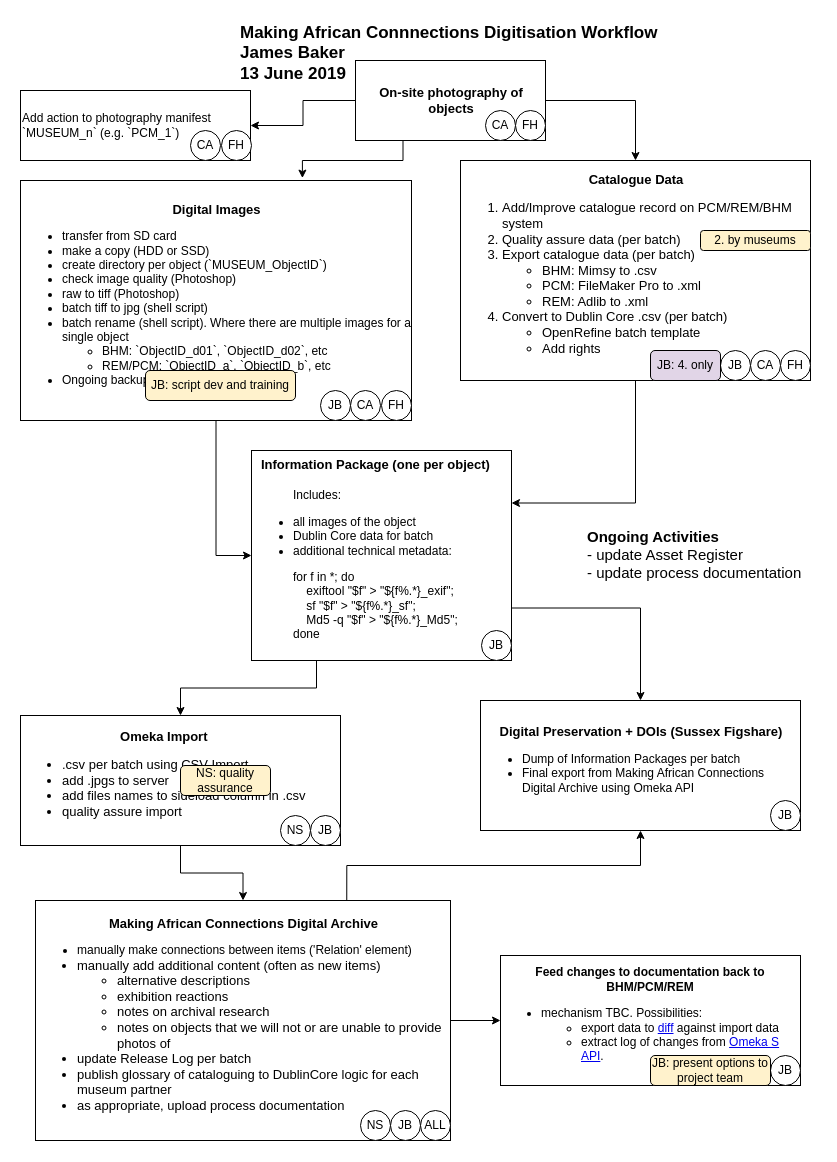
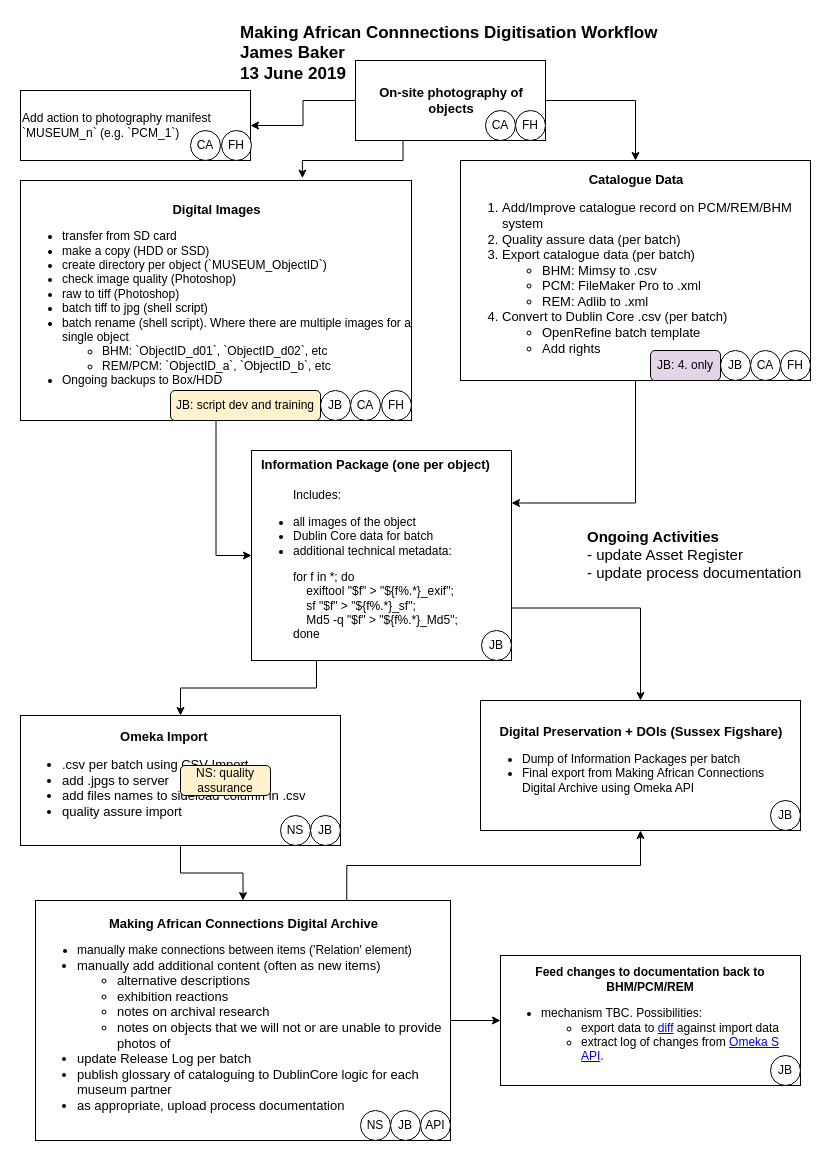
- <mxCell id="39" value="2. by museums&lt;br&gt;" style="rounded=1;whiteSpace=wrap;html=1;align=center;fillColor=#fff2cc;strokeColor=#000000;" parent="1" vertex="1"><mxGeometry x="700" y="230" width="110" height="20" as="geometry" /></mxCell>
- <mxCell id="37" value="JB: script dev and training&lt;br&gt;" style="rounded=1;whiteSpace=wrap;html=1;align=center;fillColor=#fff2cc;strokeColor=#000000;" parent="1" vertex="1"><mxGeometry x="145" y="370" width="150" height="30" as="geometry" /></mxCell>
+ <mxCell id="37" value="JB: script dev and training&lt;br&gt;" style="rounded=1;whiteSpace=wrap;html=1;align=center;fillColor=#fff2cc;strokeColor=#000000;" parent="1" vertex="1"><mxGeometry x="170" y="390" width="150" height="30" as="geometry" /></mxCell>
- <mxCell id="45" value="JB: present options to project team&lt;br&gt;" style="rounded=1;whiteSpace=wrap;html=1;align=center;fillColor=#fff2cc;strokeColor=#000000;" vertex="1" parent="1"><mxGeometry x="650" y="1055" width="120" height="30" as="geometry" /></mxCell>
- <mxCell id="26" value="&lt;div style=&quot;text-align: right&quot;&gt;ALL&lt;/div&gt;" style="ellipse;whiteSpace=wrap;html=1;aspect=fixed;align=center;" parent="1" vertex="1"><mxGeometry x="420" y="1110" width="30" height="30" as="geometry" /></mxCell>
+ <mxCell id="26" value="&lt;div style=&quot;text-align: right&quot;&gt;API&lt;/div&gt;" style="ellipse;whiteSpace=wrap;html=1;aspect=fixed;align=center;" parent="1" vertex="1"><mxGeometry x="420" y="1110" width="30" height="30" as="geometry" /></mxCell>
